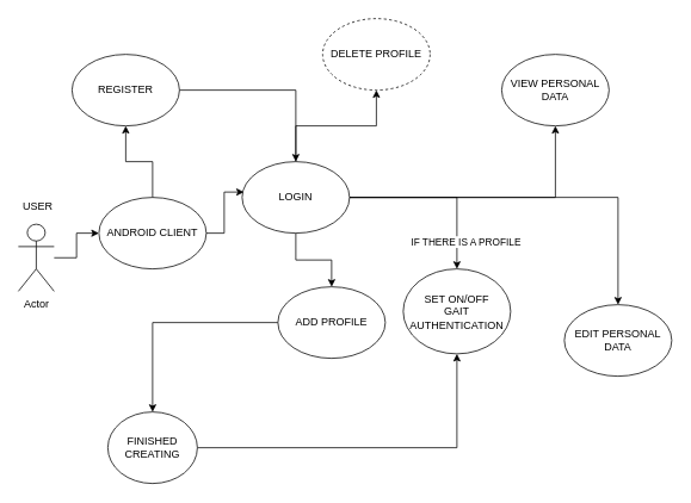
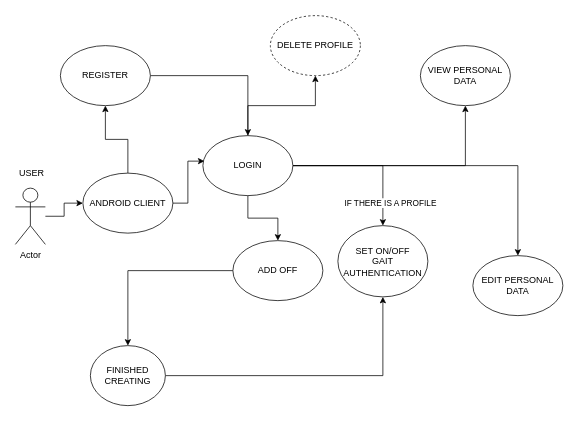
- <mxCell id="6" value="ANDROID CLIENT" style="ellipse;whiteSpace=wrap;html=1;" vertex="1" parent="1"><mxGeometry x="110" y="220" width="120" height="80" as="geometry" /></mxCell>
+ <mxCell id="6" value="ANDROID CLIENT" style="ellipse;whiteSpace=wrap;html=1;" vertex="1" parent="1"><mxGeometry x="110" y="230" width="120" height="80" as="geometry" /></mxCell>
- <mxCell id="17" value="ADD PROFILE" style="ellipse;whiteSpace=wrap;html=1;" vertex="1" parent="1"><mxGeometry x="310" y="320" width="120" height="80" as="geometry" /></mxCell>
+ <mxCell id="17" value="ADD OFF" style="ellipse;whiteSpace=wrap;html=1;" vertex="1" parent="1"><mxGeometry x="310" y="320" width="120" height="80" as="geometry" /></mxCell>
